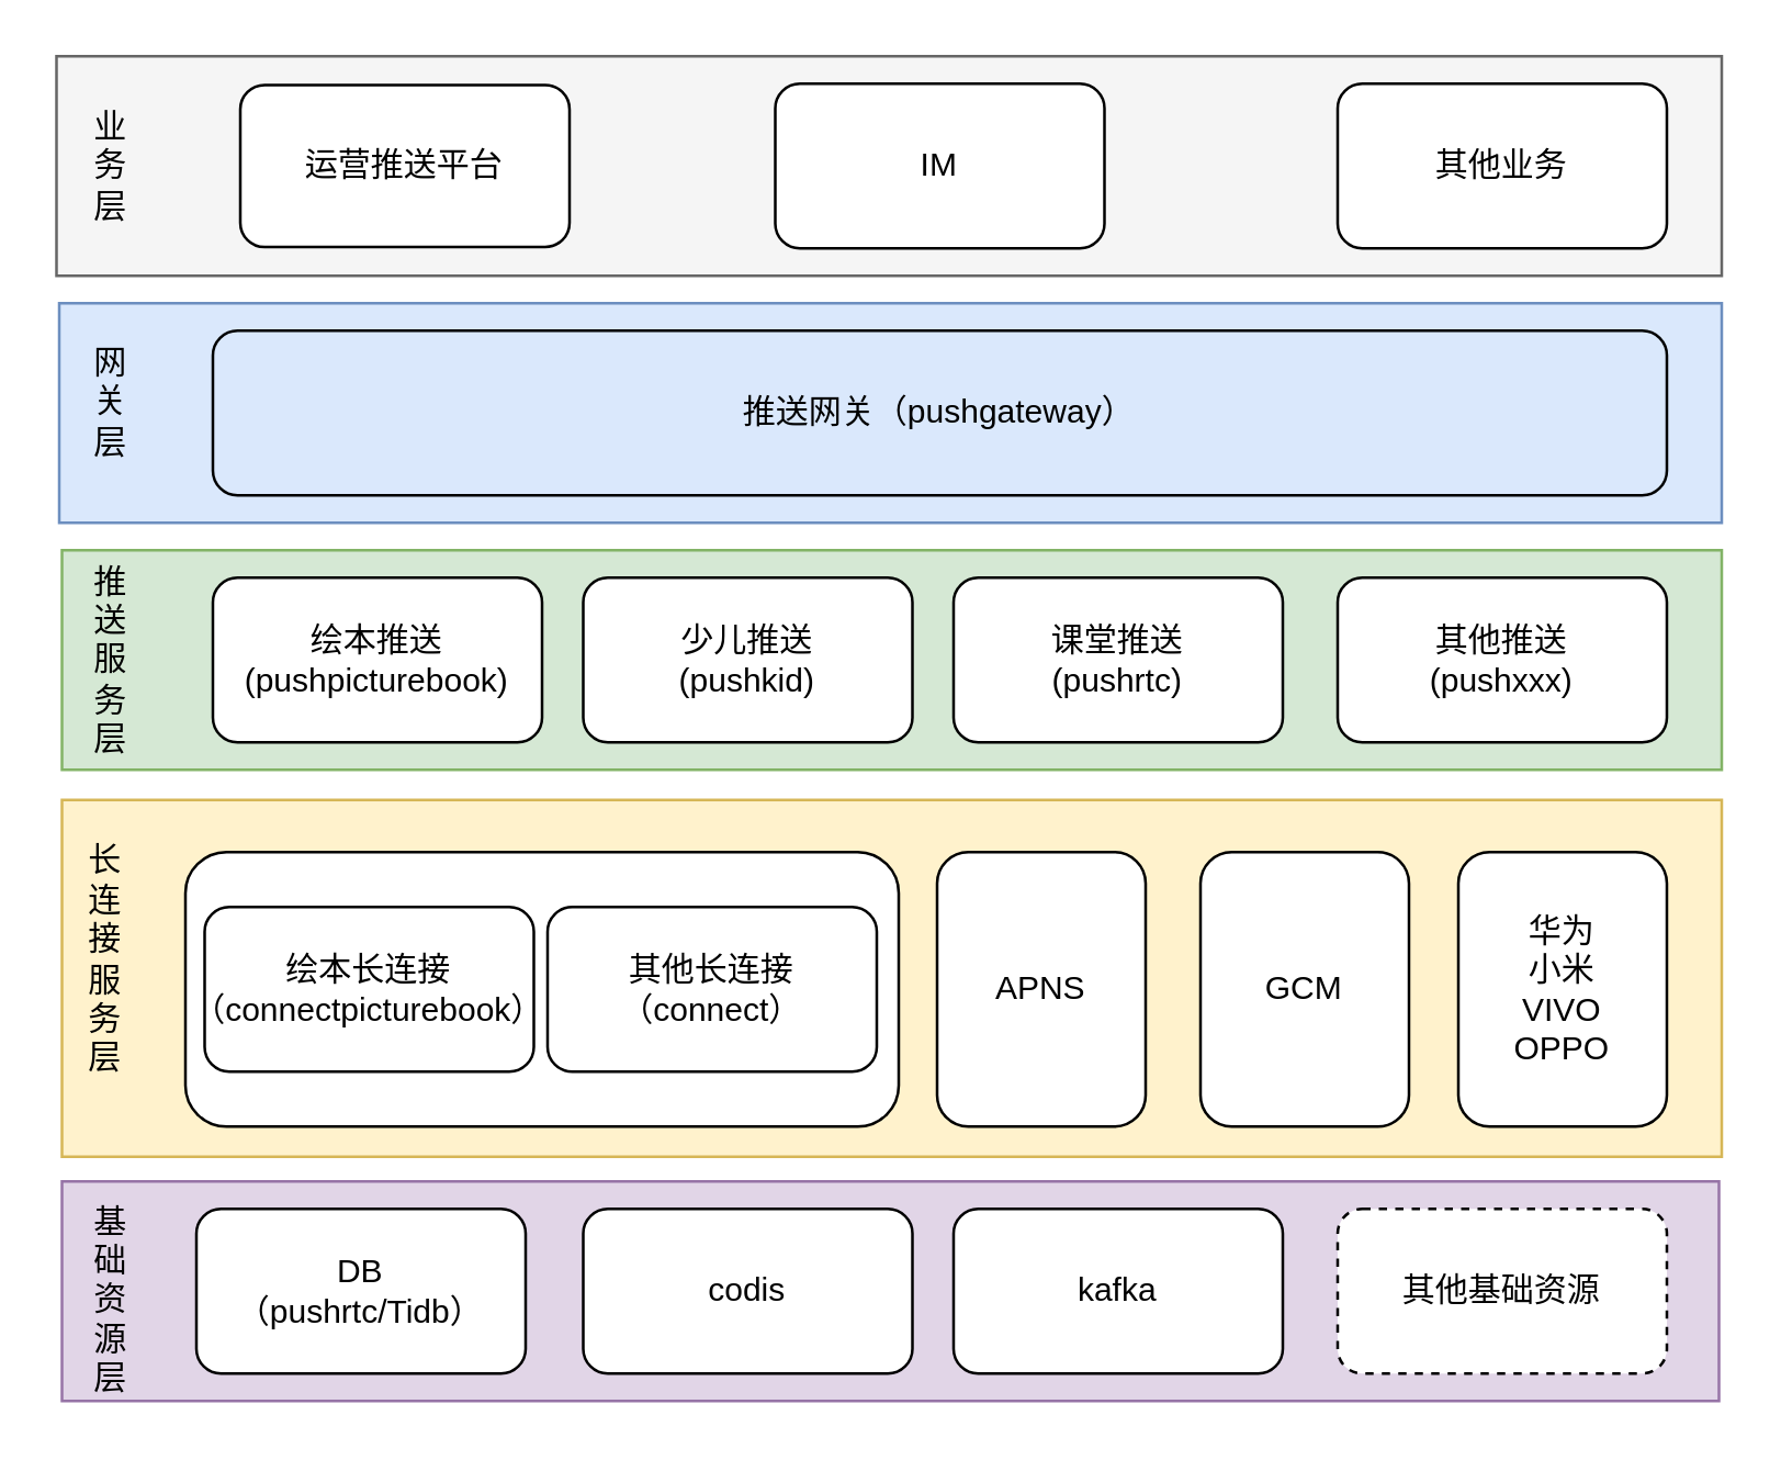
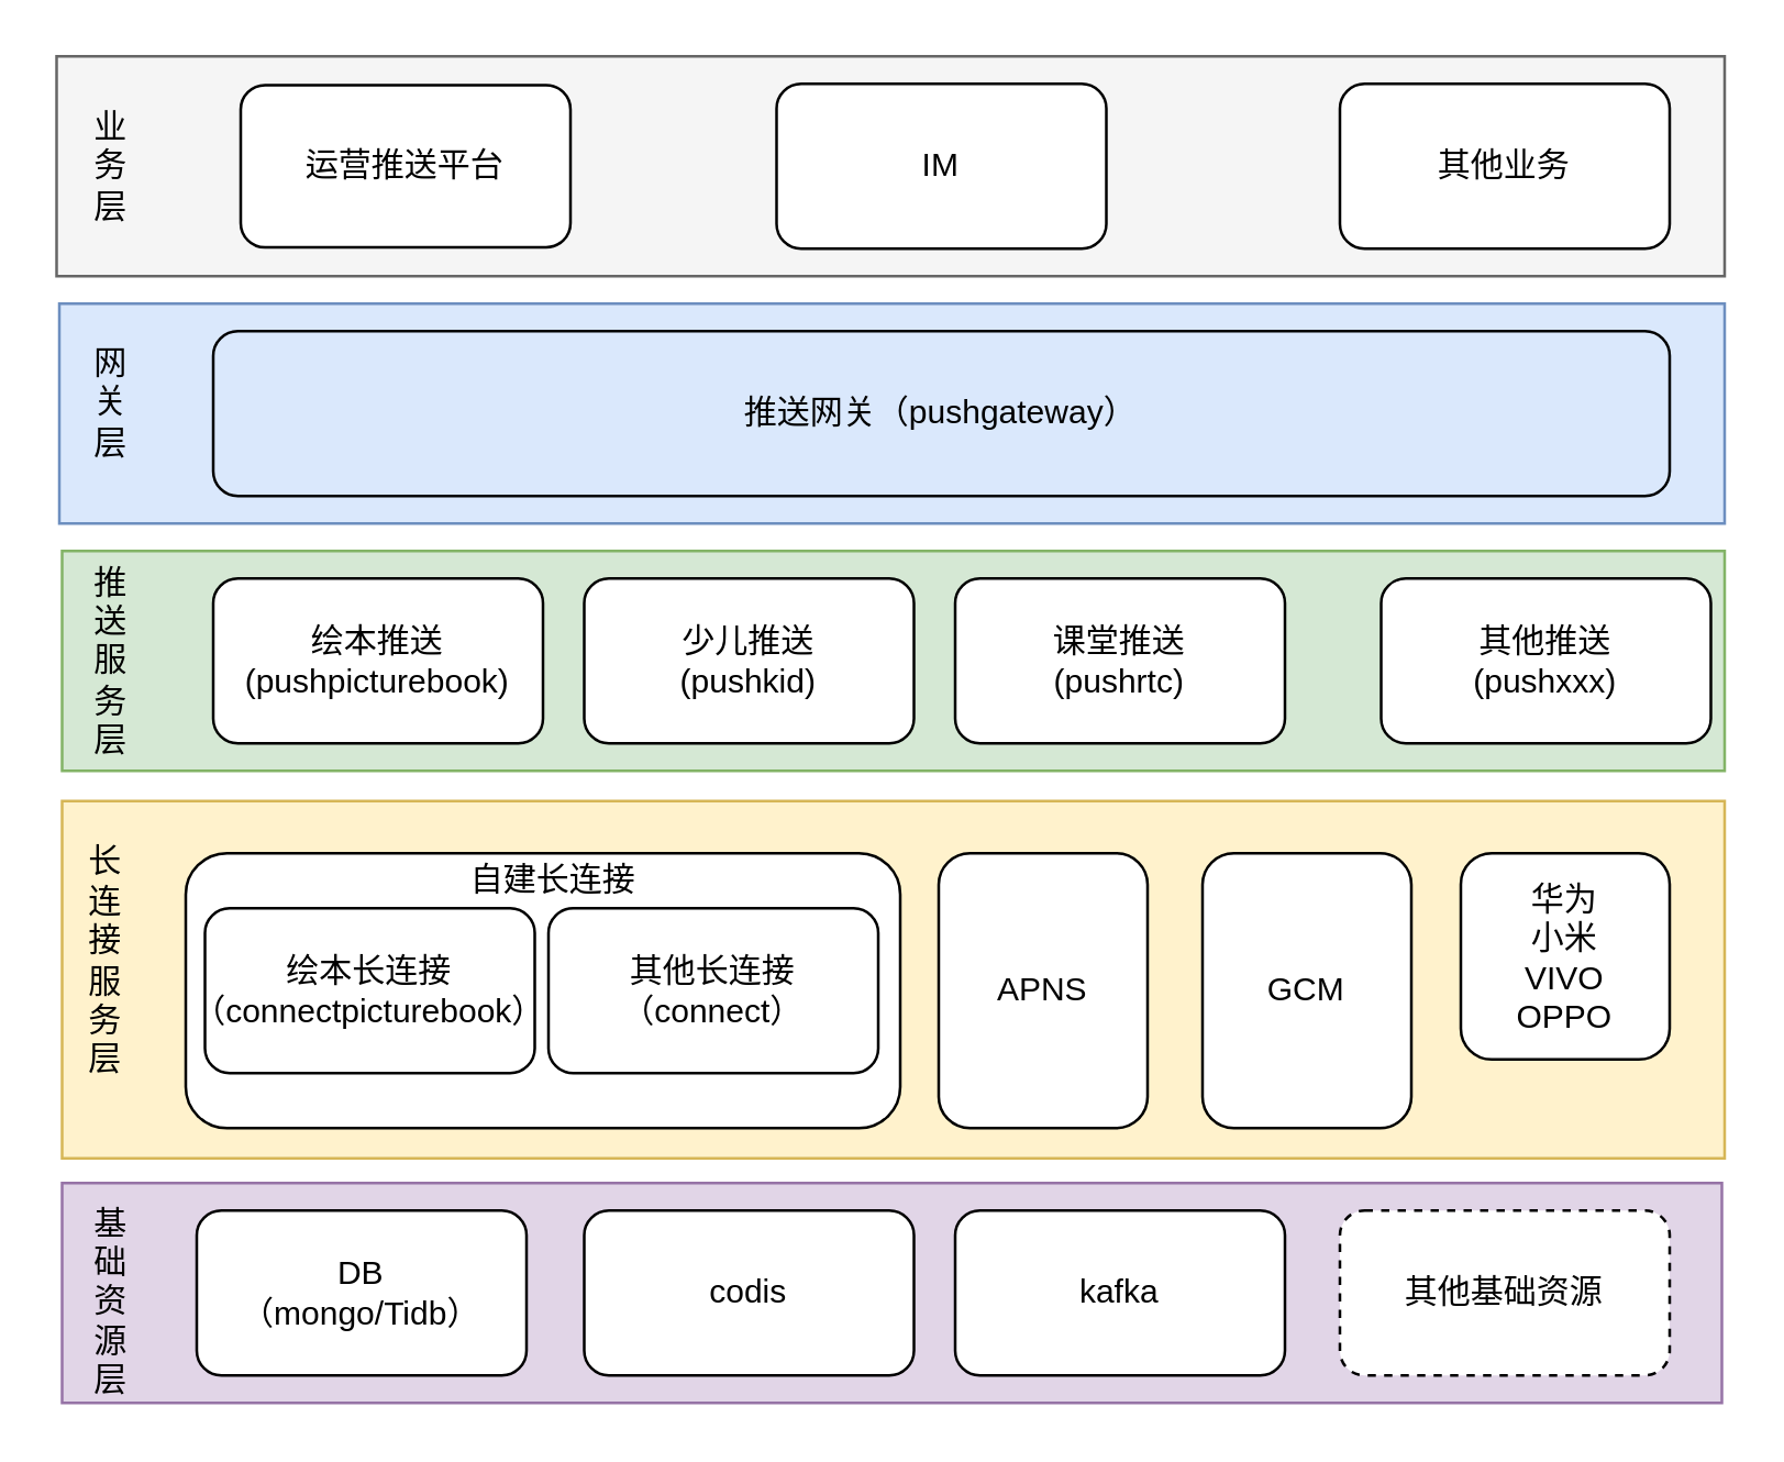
- <mxCell id="15" value="其他推送&lt;br&gt;(pushxxx)" style="rounded=1;whiteSpace=wrap;html=1;" parent="1" vertex="1"><mxGeometry x="487" y="210" width="120" height="60" as="geometry" /></mxCell>
+ <mxCell id="15" value="其他推送&lt;br&gt;(pushxxx)" style="rounded=1;whiteSpace=wrap;html=1;" parent="1" vertex="1"><mxGeometry x="502" y="210" width="120" height="60" as="geometry" /></mxCell>
+ <mxCell id="18" value="自建长连接" style="text;html=1;strokeColor=none;fillColor=none;align=center;verticalAlign=middle;whiteSpace=wrap;rounded=0;" parent="1" vertex="1"><mxGeometry x="161" y="310" width="80" height="20" as="geometry" /></mxCell>
- <mxCell id="21" value="华为&lt;br&gt;小米&lt;br&gt;VIVO&lt;br&gt;OPPO" style="rounded=1;whiteSpace=wrap;html=1;" parent="1" vertex="1"><mxGeometry x="531" y="310" width="76" height="100" as="geometry" /></mxCell>
+ <mxCell id="21" value="华为&lt;br&gt;小米&lt;br&gt;VIVO&lt;br&gt;OPPO" style="rounded=1;whiteSpace=wrap;html=1;" parent="1" vertex="1"><mxGeometry x="531" y="310" width="76" height="75" as="geometry" /></mxCell>
- <mxCell id="22" value="DB&lt;br&gt;（pushrtc/Tidb）" style="rounded=1;whiteSpace=wrap;html=1;" parent="1" vertex="1"><mxGeometry x="71" y="440" width="120" height="60" as="geometry" /></mxCell>
+ <mxCell id="22" value="DB&lt;br&gt;（mongo/Tidb）" style="rounded=1;whiteSpace=wrap;html=1;" parent="1" vertex="1"><mxGeometry x="71" y="440" width="120" height="60" as="geometry" /></mxCell>
